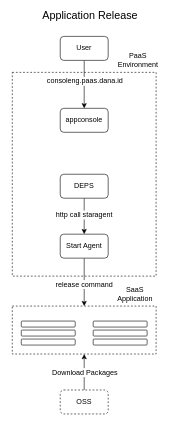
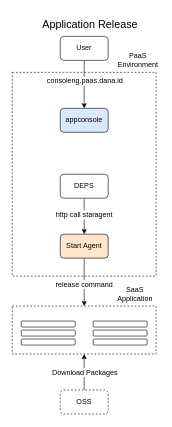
- <mxCell id="22" value="&lt;font style=&quot;font-size: 18px&quot;&gt;Application Release&lt;/font&gt;" style="text;html=1;strokeColor=none;fillColor=none;align=center;verticalAlign=middle;whiteSpace=wrap;rounded=0;" vertex="1" parent="1"><mxGeometry x="60" y="5" width="180" height="40" as="geometry" /></mxCell>
+ <mxCell id="22" value="&lt;font style=&quot;font-size: 18px&quot;&gt;Application Release&lt;/font&gt;" style="text;html=1;strokeColor=none;fillColor=none;align=center;verticalAlign=middle;whiteSpace=wrap;rounded=0;" vertex="1" parent="1"><mxGeometry x="60" width="180" height="40" as="geometry" y="20" /></mxCell>
- <mxCell id="6" value="appconsole" style="rounded=1;whiteSpace=wrap;html=1;" vertex="1" parent="1"><mxGeometry x="100" y="180" width="80" height="40" as="geometry" /></mxCell>
+ <mxCell id="6" value="appconsole" style="rounded=1;whiteSpace=wrap;html=1;fillColor=#dae8fc;" vertex="1" parent="1"><mxGeometry x="100" y="180" width="80" height="40" as="geometry" /></mxCell>
- <mxCell id="12" value="Start Agent" style="rounded=1;whiteSpace=wrap;html=1;" vertex="1" parent="1"><mxGeometry x="100" y="390" width="80" height="40" as="geometry" /></mxCell>
+ <mxCell id="12" value="Start Agent" style="rounded=1;whiteSpace=wrap;html=1;fillColor=#ffe6cc;" vertex="1" parent="1"><mxGeometry x="100" y="390" width="80" height="40" as="geometry" /></mxCell>
